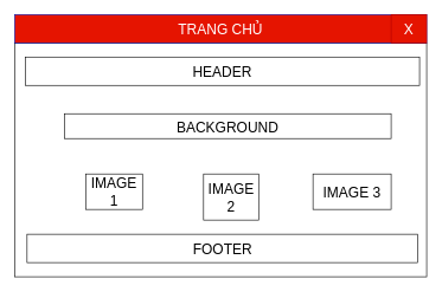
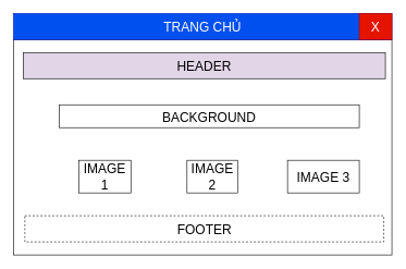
- <mxCell id="5" value="TRANG CHỦ" style="rounded=0;whiteSpace=wrap;html=1;fillColor=#e51400;fontColor=#ffffff;strokeColor=#001DBC;fontSize=20;fontStyle=0;" parent="1" vertex="1"><mxGeometry x="20" y="20" width="580" height="40" as="geometry" /></mxCell>
+ <mxCell id="5" value="TRANG CHỦ" style="rounded=0;whiteSpace=wrap;html=1;fillColor=#0050ef;fontColor=#ffffff;strokeColor=#001DBC;fontSize=20;fontStyle=0" parent="1" vertex="1"><mxGeometry x="20" y="20" width="580" height="40" as="geometry" /></mxCell>
- <mxCell id="3" value="HEADER" style="rounded=0;whiteSpace=wrap;html=1;fontSize=20;fontStyle=0" parent="1" vertex="1"><mxGeometry x="35" y="80" width="555" height="40" as="geometry" /></mxCell>
+ <mxCell id="3" value="HEADER" style="rounded=0;whiteSpace=wrap;html=1;fontSize=20;fontStyle=0;fillColor=#e1d5e7;" parent="1" vertex="1"><mxGeometry x="35" y="80" width="555" height="40" as="geometry" /></mxCell>
- <mxCell id="10" value="IMAGE 2" style="rounded=0;whiteSpace=wrap;html=1;fontSize=20;fontStyle=0" parent="1" vertex="1"><mxGeometry x="286" y="245" width="77.5" height="65" as="geometry" /></mxCell>
+ <mxCell id="10" value="IMAGE 2" style="rounded=0;whiteSpace=wrap;html=1;fontSize=20;fontStyle=0" parent="1" vertex="1"><mxGeometry x="286" y="245" width="77.5" height="50" as="geometry" /></mxCell>
- <mxCell id="4" value="FOOTER" style="rounded=0;whiteSpace=wrap;html=1;fontSize=20;fontStyle=0" parent="1" vertex="1"><mxGeometry x="37.5" y="330" width="550" height="40" as="geometry" /></mxCell>
+ <mxCell id="4" value="FOOTER" style="rounded=0;whiteSpace=wrap;html=1;fontSize=20;fontStyle=0;dashed=1;" parent="1" vertex="1"><mxGeometry x="37.5" y="330" width="550" height="40" as="geometry" /></mxCell>
